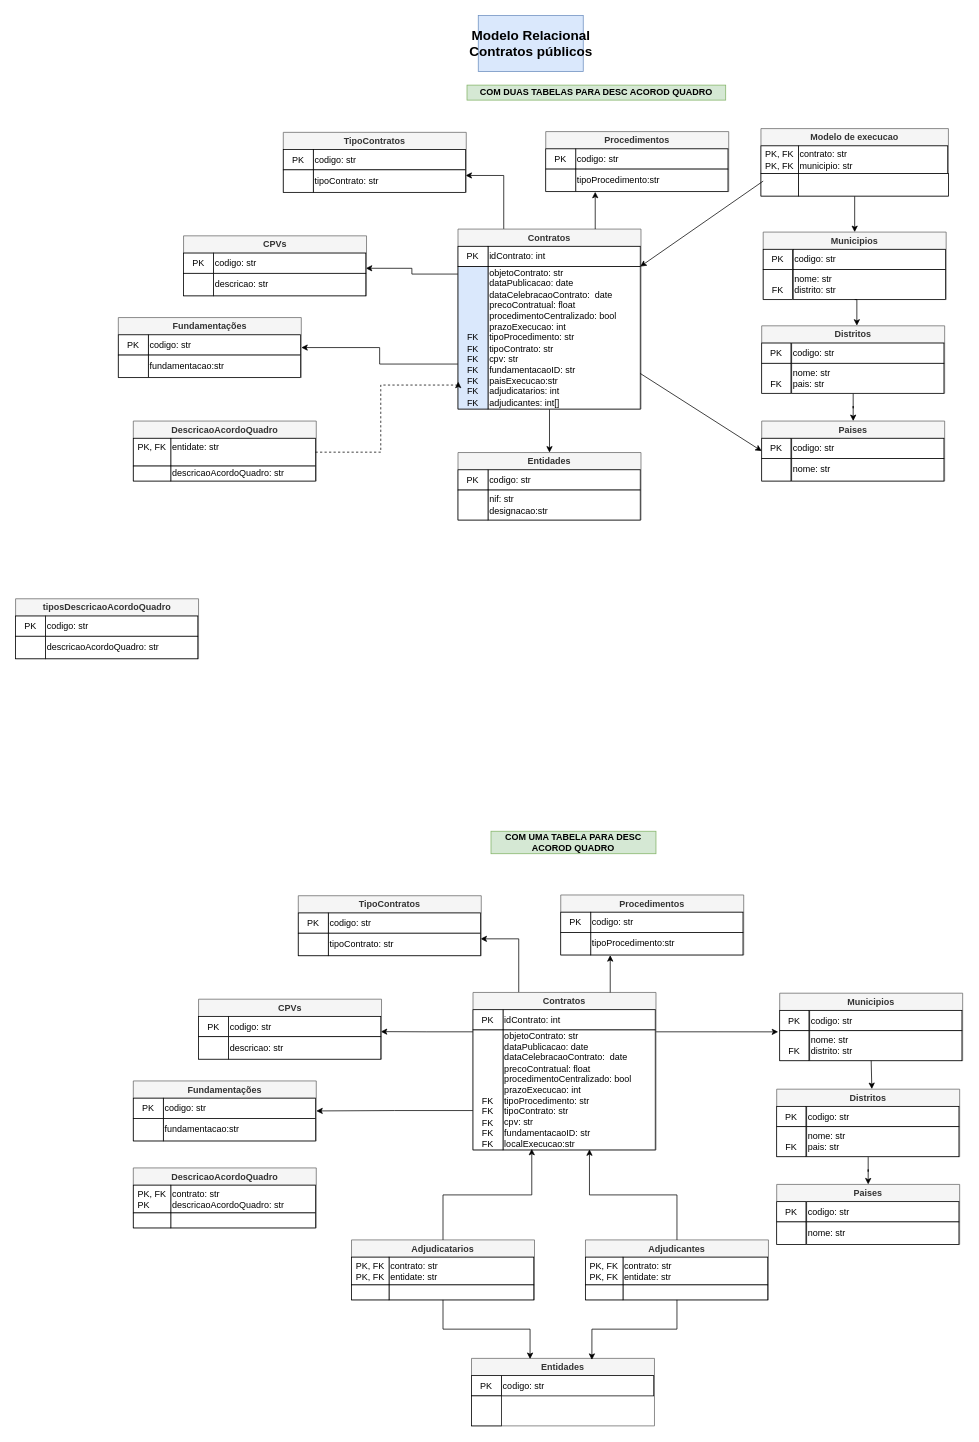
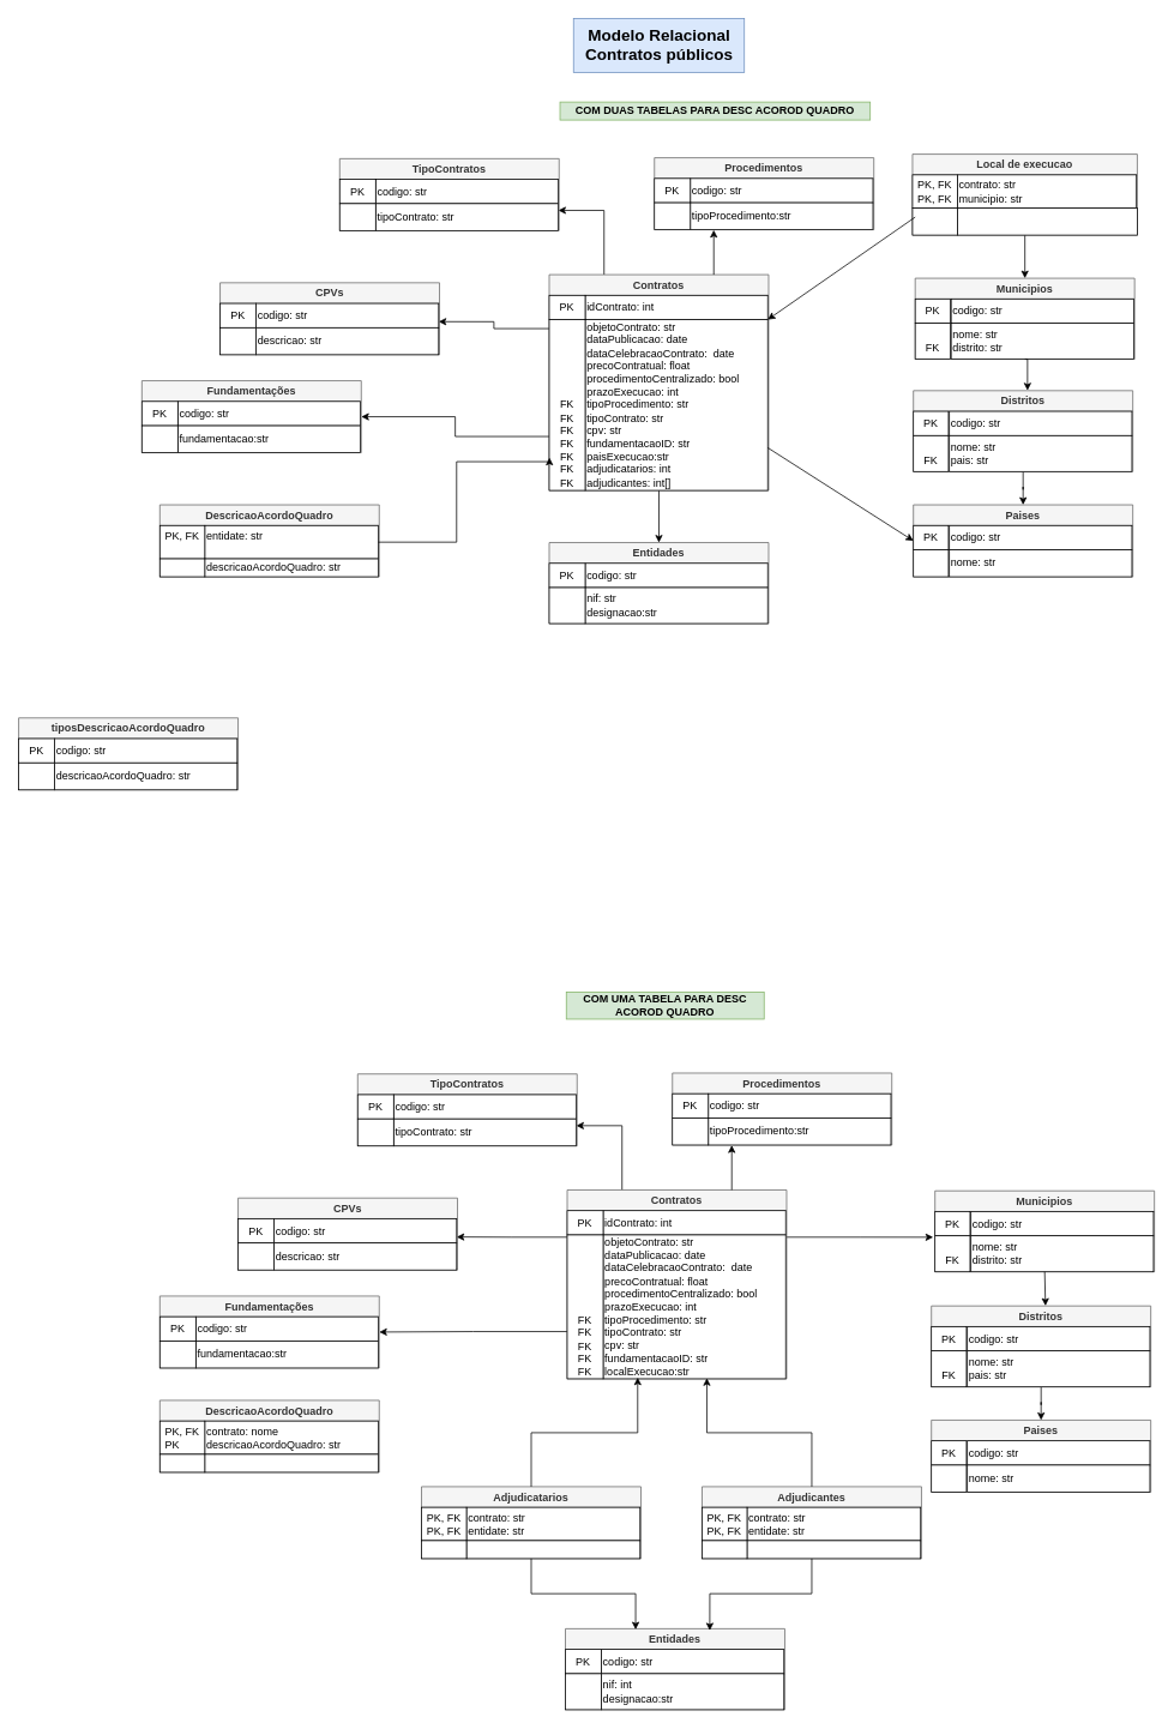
- <mxCell id="11" value="&lt;font color=&quot;#000000&quot;&gt;Modelo Relacional&lt;br&gt;&lt;/font&gt;&lt;div style=&quot;font-size: 18px;&quot;&gt;&lt;font color=&quot;#000000&quot;&gt;Contratos públicos&lt;/font&gt;&lt;/div&gt;" style="text;html=1;align=center;verticalAlign=middle;resizable=0;points=[];autosize=1;strokeColor=#6c8ebf;fillColor=#dae8fc;fontStyle=1;fontSize=18;" parent="1" vertex="1"><mxGeometry x="637" y="20" width="140" height="75" as="geometry" /></mxCell>
+ <mxCell id="11" value="&lt;font color=&quot;#000000&quot;&gt;Modelo Relacional&lt;br&gt;&lt;/font&gt;&lt;div style=&quot;font-size: 18px;&quot;&gt;&lt;font color=&quot;#000000&quot;&gt;Contratos públicos&lt;/font&gt;&lt;/div&gt;" style="text;html=1;align=center;verticalAlign=middle;resizable=0;points=[];autosize=1;strokeColor=#6c8ebf;fillColor=#dae8fc;fontStyle=1;fontSize=18;" parent="1" vertex="1"><mxGeometry x="637" y="20" width="190" height="60" as="geometry" /></mxCell>
- <mxCell id="140" value="Modelo de execucao" style="swimlane;whiteSpace=wrap;html=1;fillColor=#f5f5f5;fontColor=#333333;strokeColor=#666666;" parent="1" vertex="1"><mxGeometry x="1014" y="171" width="250" height="90" as="geometry"><mxRectangle x="290" y="50" width="90" height="30" as="alternateBounds" /></mxGeometry></mxCell>
+ <mxCell id="140" value="Local de execucao" style="swimlane;whiteSpace=wrap;html=1;fillColor=#f5f5f5;fontColor=#333333;strokeColor=#666666;" parent="1" vertex="1"><mxGeometry x="1014" y="171" width="250" height="90" as="geometry"><mxRectangle x="290" y="50" width="90" height="30" as="alternateBounds" /></mxGeometry></mxCell>
- <mxCell id="10" value="&lt;div style=&quot;text-align: left; line-height: 120%;&quot;&gt;&lt;br&gt;&lt;/div&gt;&lt;div style=&quot;text-align: left; line-height: 120%;&quot;&gt;&lt;br&gt;&lt;/div&gt;&lt;div style=&quot;text-align: left; line-height: 120%;&quot;&gt;&lt;br&gt;&lt;/div&gt;&lt;div style=&quot;text-align: left; line-height: 120%;&quot;&gt;&lt;br&gt;&lt;/div&gt;&lt;div style=&quot;text-align: left; line-height: 120%;&quot;&gt;&lt;br&gt;&lt;/div&gt;&lt;div style=&quot;text-align: left; line-height: 120%;&quot;&gt;&lt;br&gt;&lt;/div&gt;&lt;div style=&quot;text-align: left; line-height: 120%;&quot;&gt;&lt;span style=&quot;background-color: initial;&quot;&gt;FK&lt;/span&gt;&lt;/div&gt;&lt;div style=&quot;text-align: left; line-height: 120%;&quot;&gt;FK&lt;/div&gt;&lt;div style=&quot;text-align: left; line-height: 120%;&quot;&gt;FK&lt;/div&gt;&lt;div style=&quot;text-align: left; line-height: 120%;&quot;&gt;FK&lt;/div&gt;&lt;div style=&quot;text-align: left; line-height: 120%;&quot;&gt;FK&lt;/div&gt;&lt;div style=&quot;text-align: left; line-height: 120%;&quot;&gt;FK&lt;/div&gt;&lt;div style=&quot;text-align: left; line-height: 120%;&quot;&gt;FK&lt;/div&gt;" style="rounded=0;whiteSpace=wrap;html=1;fillColor=#dae8fc;" parent="6" vertex="1"><mxGeometry y="50" width="40" height="190" as="geometry" /></mxCell>
+ <mxCell id="10" value="&lt;div style=&quot;text-align: left; line-height: 120%;&quot;&gt;&lt;br&gt;&lt;/div&gt;&lt;div style=&quot;text-align: left; line-height: 120%;&quot;&gt;&lt;br&gt;&lt;/div&gt;&lt;div style=&quot;text-align: left; line-height: 120%;&quot;&gt;&lt;br&gt;&lt;/div&gt;&lt;div style=&quot;text-align: left; line-height: 120%;&quot;&gt;&lt;br&gt;&lt;/div&gt;&lt;div style=&quot;text-align: left; line-height: 120%;&quot;&gt;&lt;br&gt;&lt;/div&gt;&lt;div style=&quot;text-align: left; line-height: 120%;&quot;&gt;&lt;br&gt;&lt;/div&gt;&lt;div style=&quot;text-align: left; line-height: 120%;&quot;&gt;&lt;span style=&quot;background-color: initial;&quot;&gt;FK&lt;/span&gt;&lt;/div&gt;&lt;div style=&quot;text-align: left; line-height: 120%;&quot;&gt;FK&lt;/div&gt;&lt;div style=&quot;text-align: left; line-height: 120%;&quot;&gt;FK&lt;/div&gt;&lt;div style=&quot;text-align: left; line-height: 120%;&quot;&gt;FK&lt;/div&gt;&lt;div style=&quot;text-align: left; line-height: 120%;&quot;&gt;FK&lt;/div&gt;&lt;div style=&quot;text-align: left; line-height: 120%;&quot;&gt;FK&lt;/div&gt;&lt;div style=&quot;text-align: left; line-height: 120%;&quot;&gt;FK&lt;/div&gt;" style="rounded=0;whiteSpace=wrap;html=1;" parent="6" vertex="1"><mxGeometry y="50" width="40" height="190" as="geometry" /></mxCell>
- <mxCell id="65" style="edgeStyle=orthogonalEdgeStyle;rounded=0;orthogonalLoop=1;jettySize=auto;html=1;exitX=1;exitY=0.5;exitDx=0;exitDy=0;entryX=0.008;entryY=0.808;entryDx=0;entryDy=0;entryPerimeter=0;dashed=1;" parent="1" source="61" target="10" edge="1"><mxGeometry relative="1" as="geometry"><Array as="points"><mxPoint x="507" y="603" /><mxPoint x="507" y="513" /><mxPoint x="610" y="513" /></Array></mxGeometry></mxCell>
+ <mxCell id="65" style="edgeStyle=orthogonalEdgeStyle;rounded=0;orthogonalLoop=1;jettySize=auto;html=1;exitX=1;exitY=0.5;exitDx=0;exitDy=0;entryX=0.008;entryY=0.808;entryDx=0;entryDy=0;entryPerimeter=0;" parent="1" source="61" target="10" edge="1"><mxGeometry relative="1" as="geometry"><Array as="points"><mxPoint x="507" y="603" /><mxPoint x="507" y="513" /><mxPoint x="610" y="513" /></Array></mxGeometry></mxCell>
- <mxCell id="138" value="&lt;font color=&quot;#000000&quot;&gt;COM UMA TABELA PARA DESC ACOROD QUADRO&lt;/font&gt;" style="text;html=1;align=center;verticalAlign=middle;whiteSpace=wrap;rounded=0;fontStyle=1;fillColor=#d5e8d4;strokeColor=#82b366;" parent="1" vertex="1"><mxGeometry x="654" y="1108" width="220" height="30" as="geometry" /></mxCell>
+ <mxCell id="138" value="&lt;font color=&quot;#000000&quot;&gt;COM UMA TABELA PARA DESC ACOROD QUADRO&lt;/font&gt;" style="text;html=1;align=center;verticalAlign=middle;whiteSpace=wrap;rounded=0;fontStyle=1;fillColor=#d5e8d4;strokeColor=#82b366;" parent="1" vertex="1"><mxGeometry x="629" width="220" height="30" as="geometry" y="1103" /></mxCell>
- <mxCell id="134" value="contrato: str&lt;div&gt;descricaoAcordoQuadro: str&lt;/div&gt;" style="whiteSpace=wrap;html=1;align=left;" parent="133" vertex="1"><mxGeometry x="50" y="23" width="193" height="37" as="geometry" /></mxCell>
+ <mxCell id="134" value="contrato: nome&lt;div&gt;descricaoAcordoQuadro: str&lt;/div&gt;" style="whiteSpace=wrap;html=1;align=left;" parent="133" vertex="1"><mxGeometry x="50" y="23" width="193" height="37" as="geometry" /></mxCell>
+ <mxCell id="94" value="&lt;div style=&quot;text-align: justify;&quot;&gt;&lt;span style=&quot;text-align: left;&quot;&gt;nif: int&lt;/span&gt;&lt;/div&gt;&lt;div style=&quot;text-align: justify;&quot;&gt;&lt;span style=&quot;text-align: left;&quot;&gt;designacao:str&lt;/span&gt;&lt;/div&gt;" style="whiteSpace=wrap;html=1;align=left;" parent="91" vertex="1"><mxGeometry x="40" y="50" width="203" height="40" as="geometry" /></mxCell>
